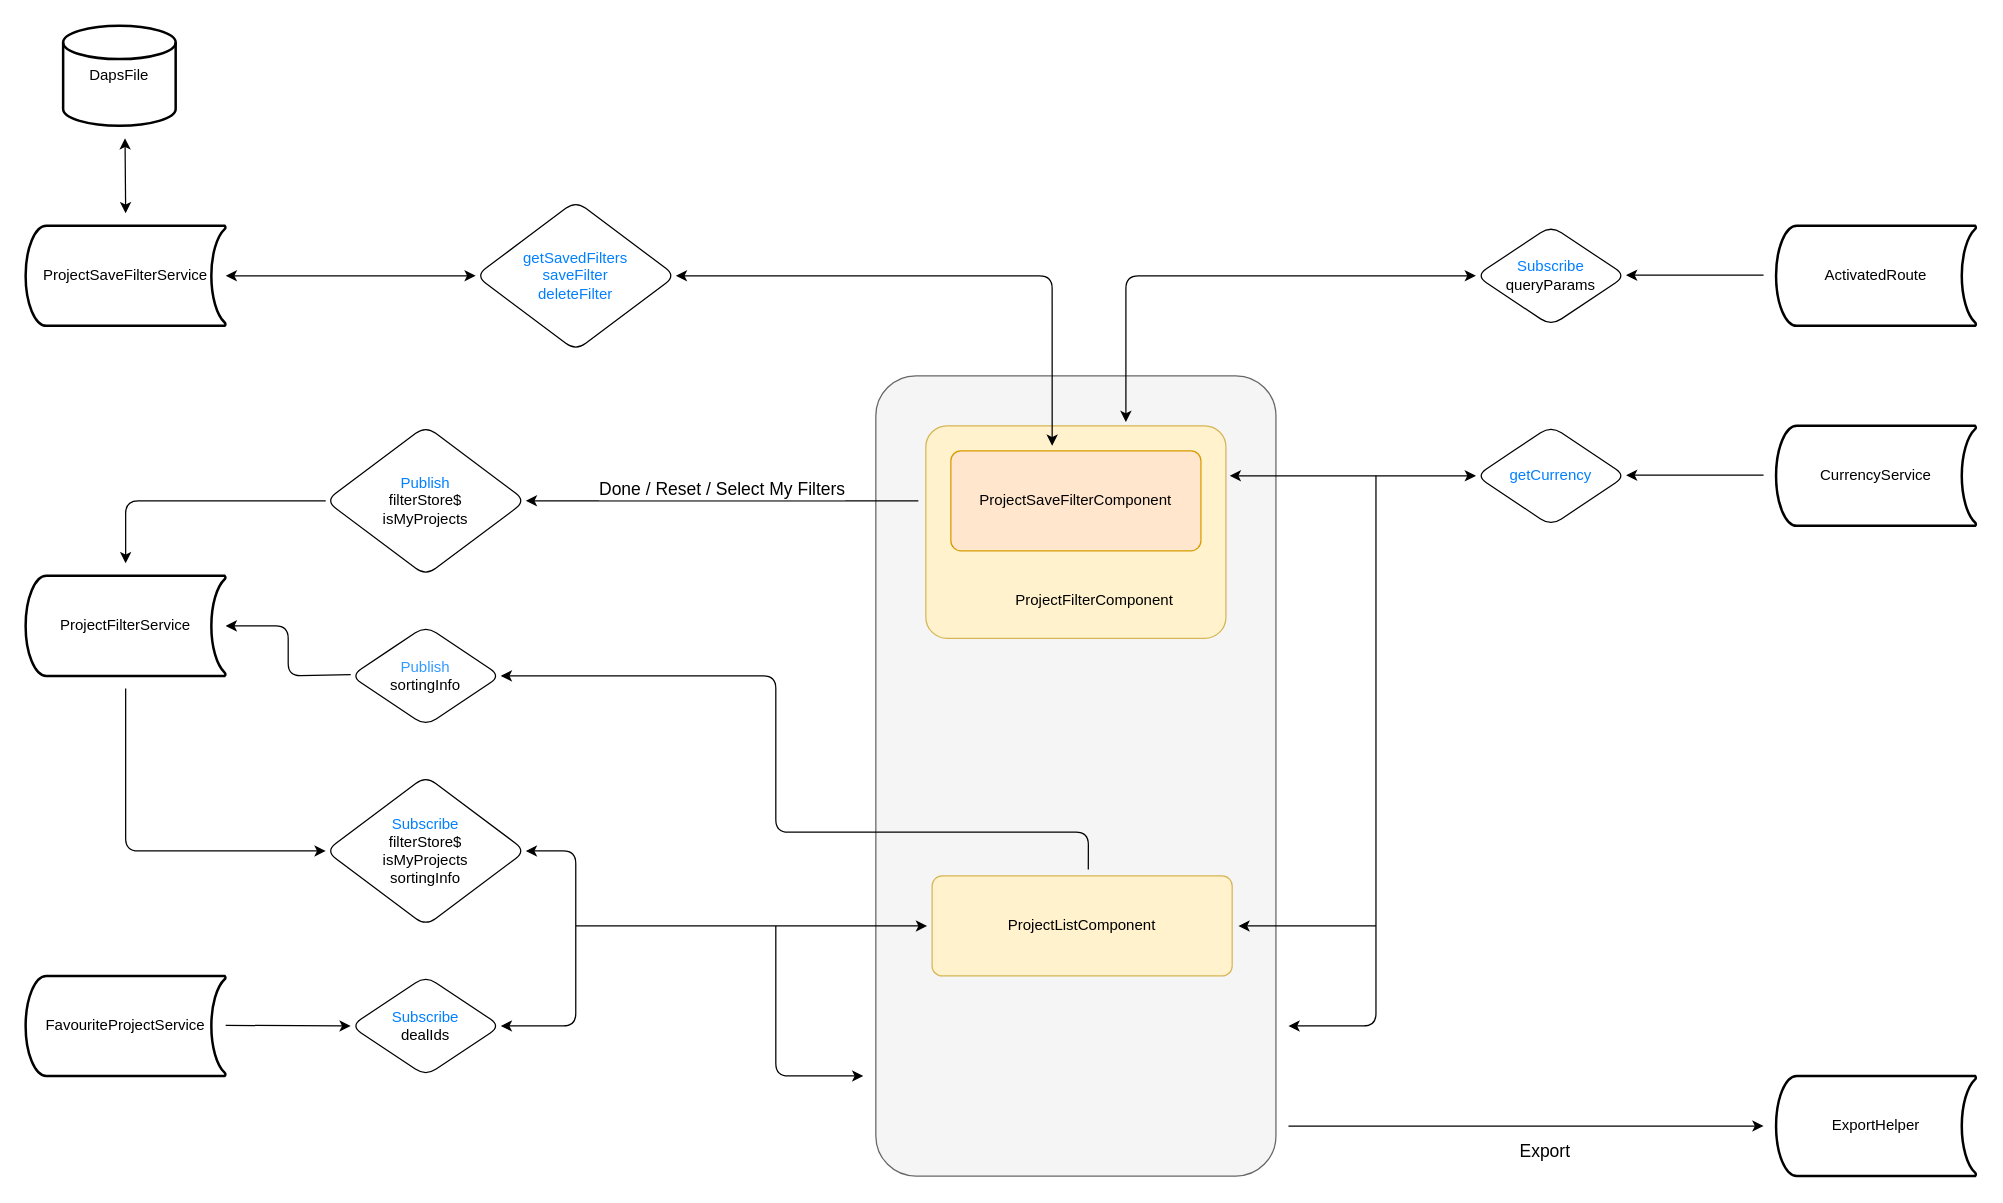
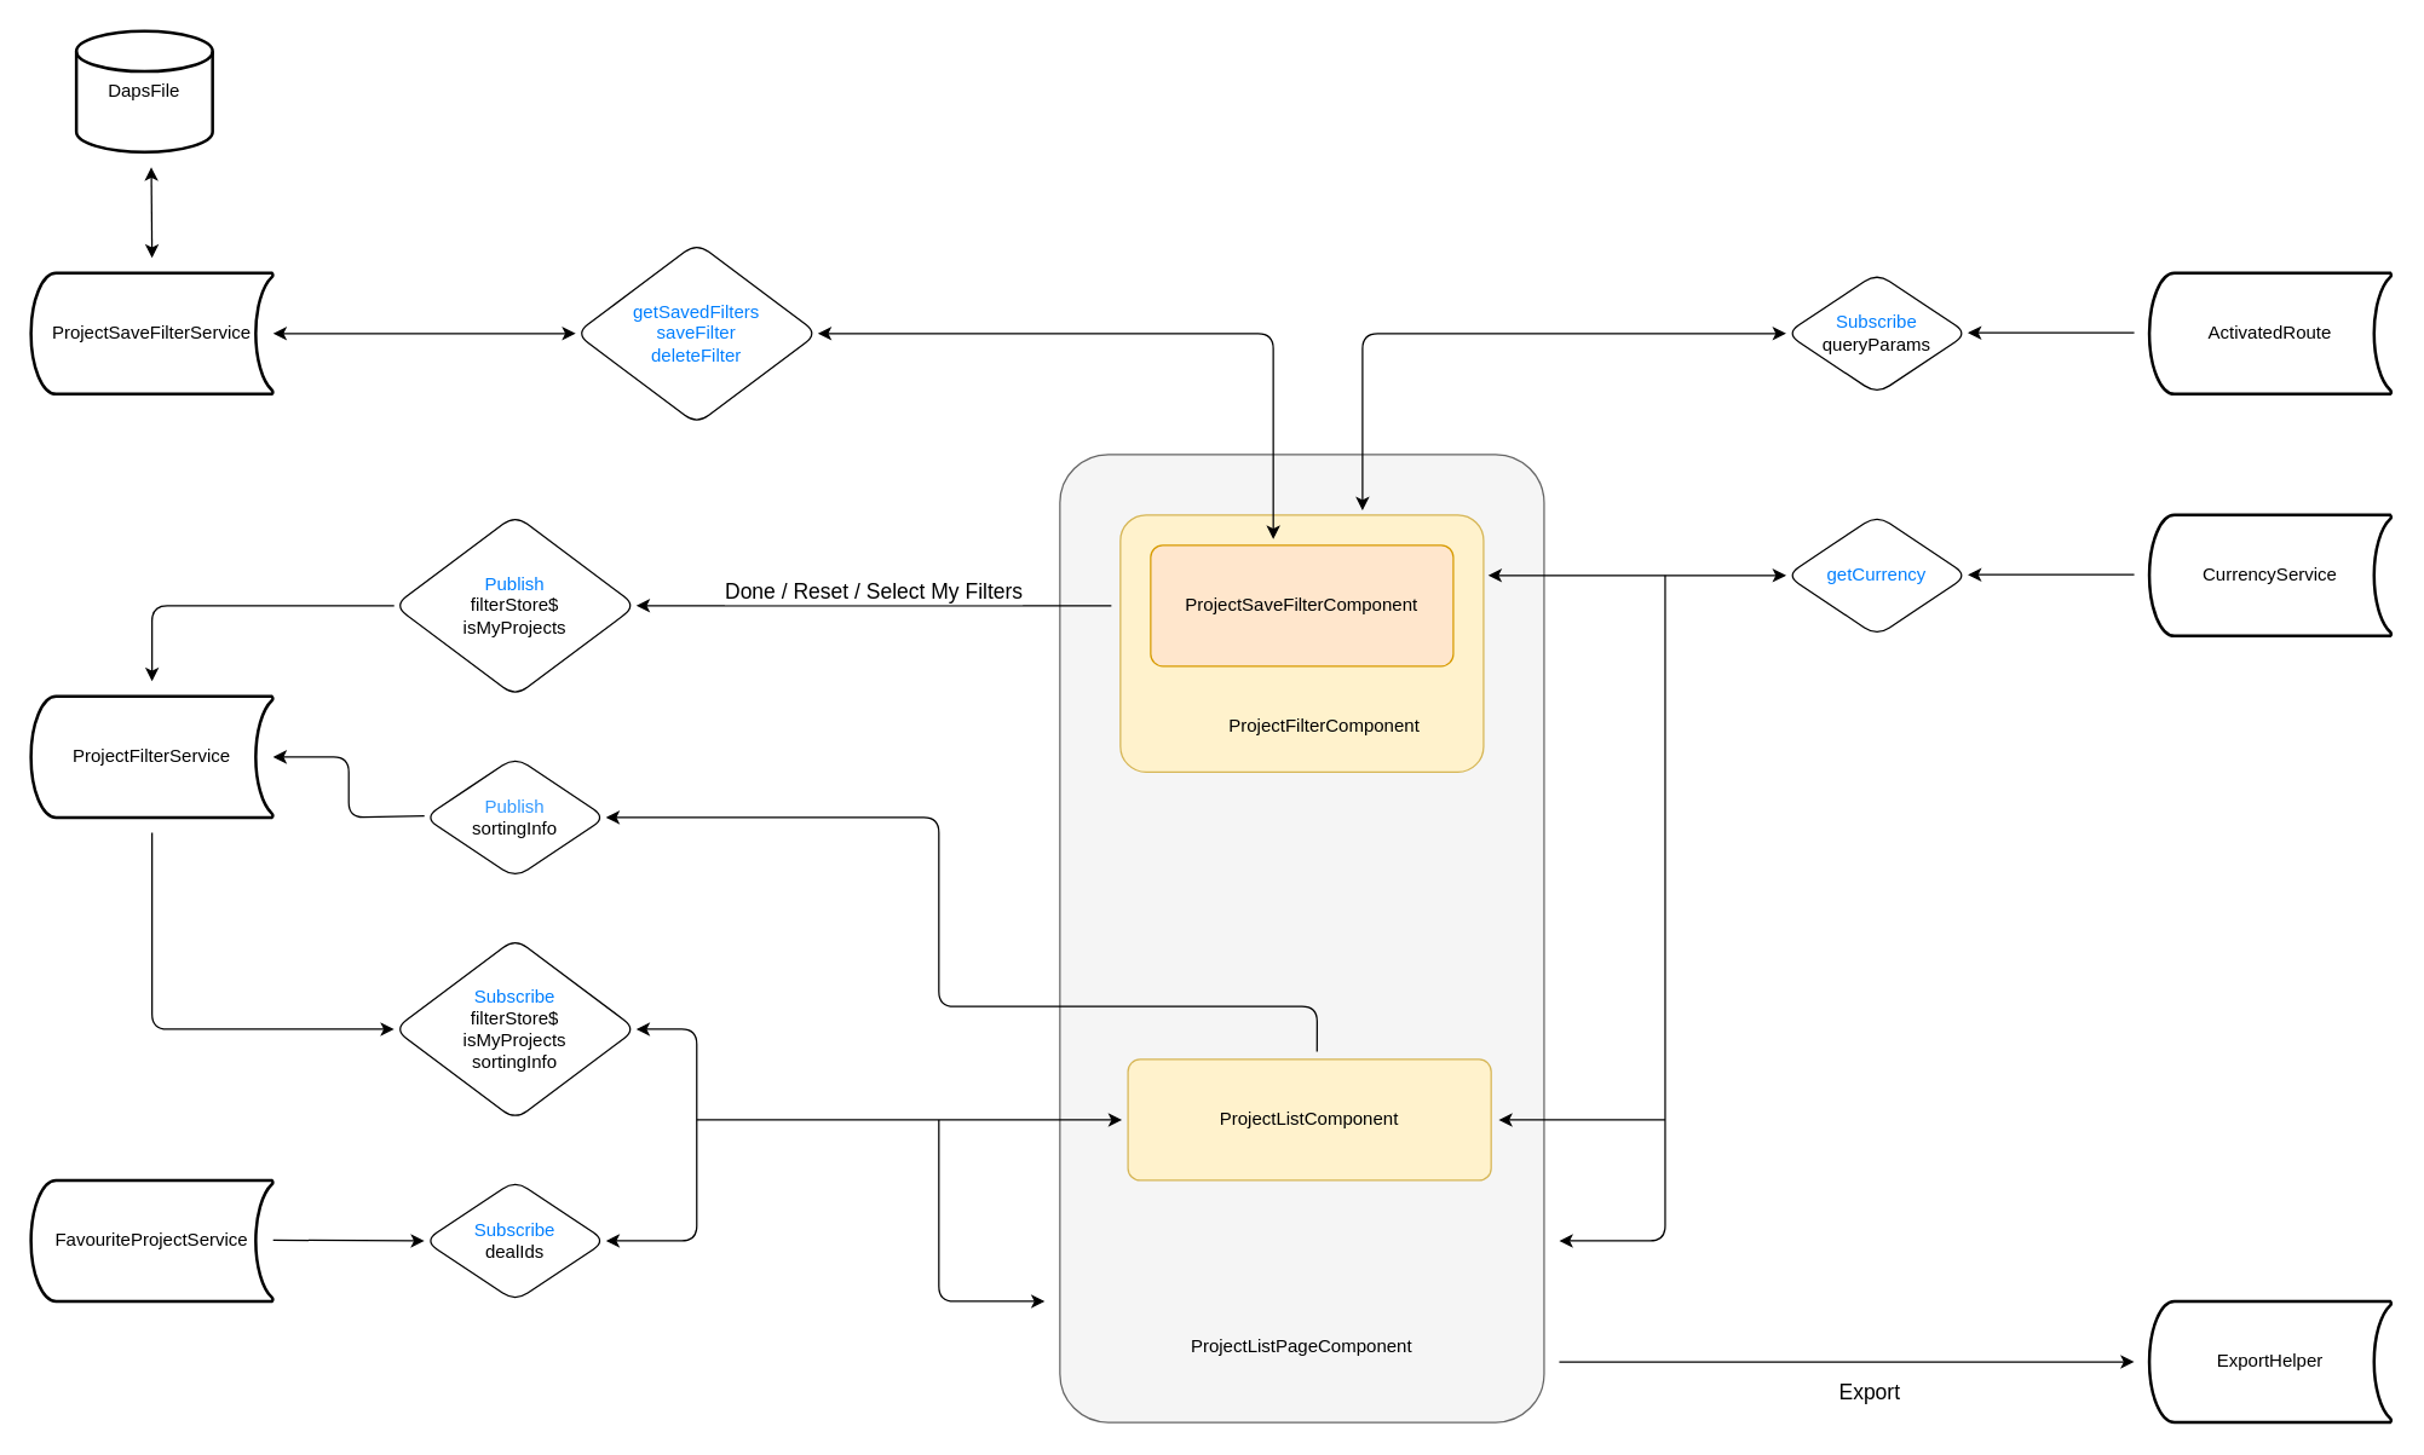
+ <mxCell id="5" value="ProjectListPageComponent" style="text;html=1;strokeColor=none;fillColor=none;align=center;verticalAlign=middle;whiteSpace=wrap;rounded=1;glass=0;fillStyle=auto;" parent="1" vertex="1"><mxGeometry x="780" y="870" width="160" height="40" as="geometry" /></mxCell>
